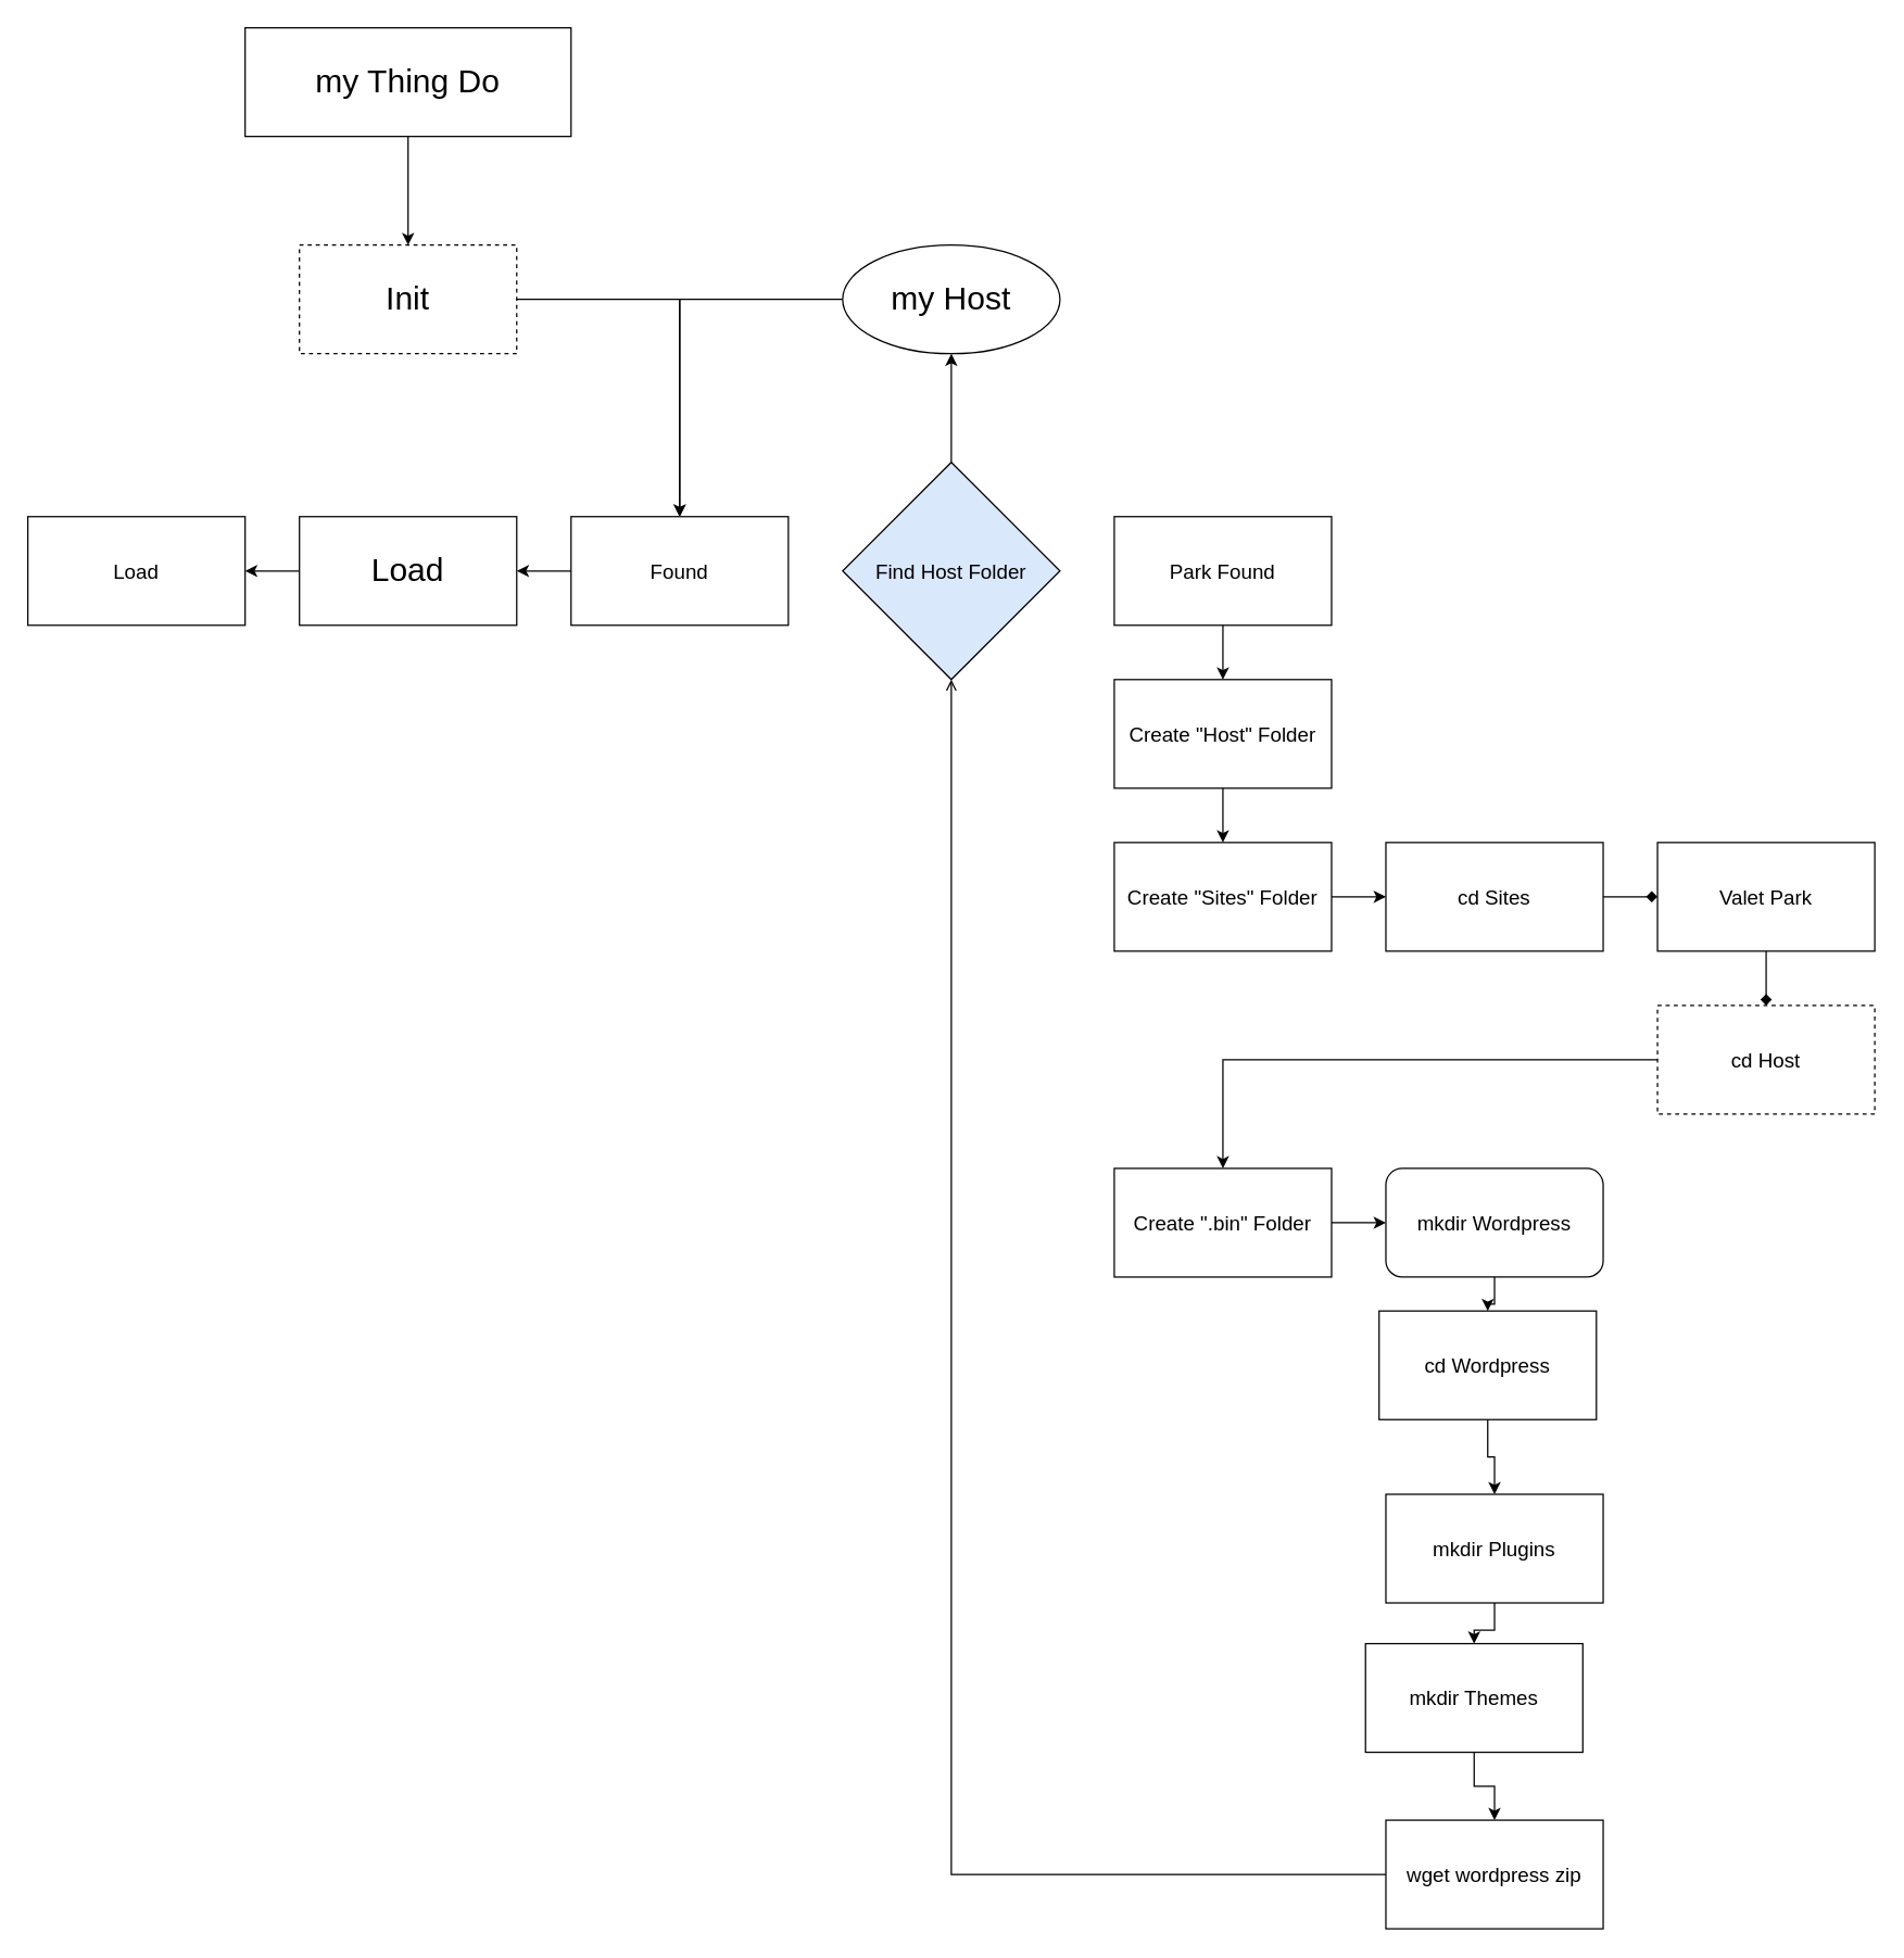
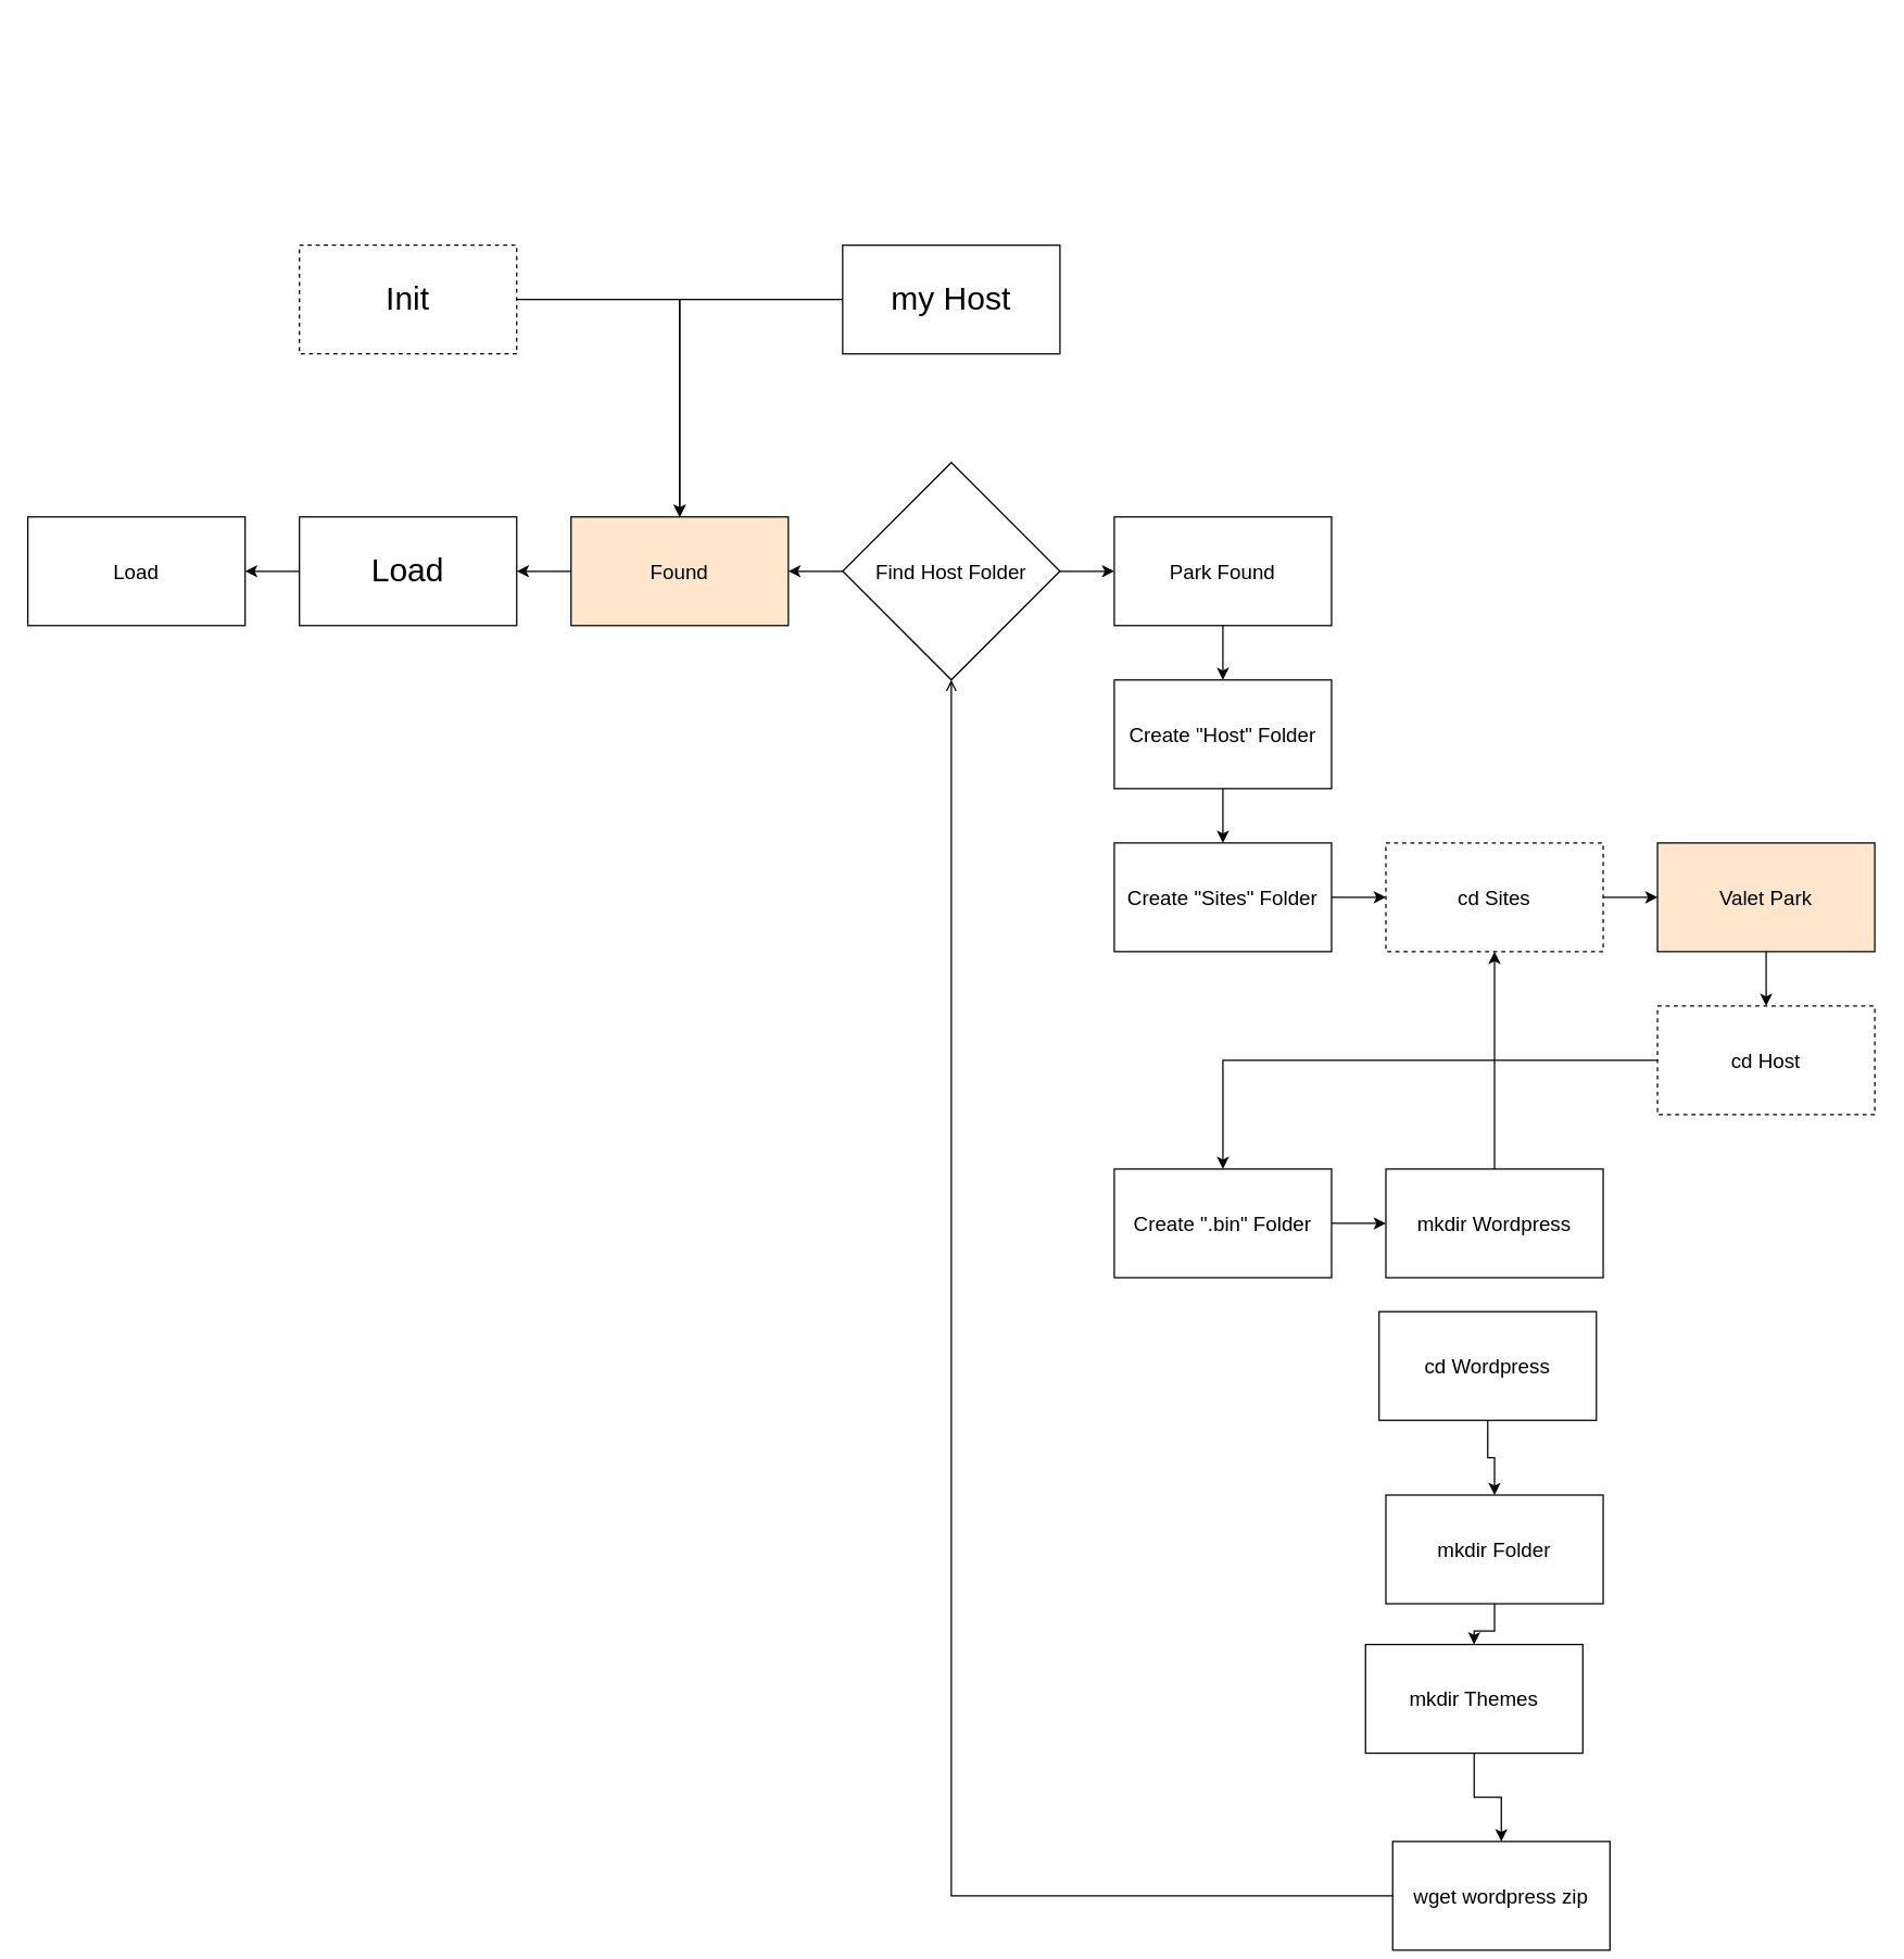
- <mxCell id="3" value="&lt;font style=&quot;font-size: 24px;&quot;&gt;my Thing Do&lt;/font&gt;" style="rounded=0;whiteSpace=wrap;html=1;" vertex="1" parent="1"><mxGeometry x="180" y="20" width="240" height="80" as="geometry" /></mxCell>
- <mxCell id="2" value="" style="edgeStyle=orthogonalEdgeStyle;rounded=0;orthogonalLoop=1;jettySize=auto;html=1;" edge="1" parent="1" source="3" target="5"><mxGeometry relative="1" as="geometry" /></mxCell>
- <mxCell id="7" value="&lt;font style=&quot;font-size: 24px;&quot;&gt;my Host&lt;/font&gt;" style="ellipse;whiteSpace=wrap;html=1;" vertex="1" parent="1"><mxGeometry x="620" y="180" width="160" height="80" as="geometry" /></mxCell>
+ <mxCell id="7" value="&lt;font style=&quot;font-size: 24px;&quot;&gt;my Host&lt;/font&gt;" style="whiteSpace=wrap;html=1;rounded=0;" vertex="1" parent="1"><mxGeometry x="620" y="180" width="160" height="80" as="geometry" /></mxCell>
- <mxCell id="8" value="" style="edgeStyle=orthogonalEdgeStyle;rounded=0;orthogonalLoop=1;jettySize=auto;html=1;" edge="1" parent="1" source="10" target="7"><mxGeometry relative="1" as="geometry" /></mxCell>
+ <mxCell id="8" value="" style="edgeStyle=orthogonalEdgeStyle;rounded=0;orthogonalLoop=1;jettySize=auto;html=1;" edge="1" parent="1" source="10" target="12"><mxGeometry relative="1" as="geometry" /></mxCell>
- <mxCell id="12" value="Found" style="whiteSpace=wrap;html=1;rounded=0;fontSize=15;" vertex="1" parent="1"><mxGeometry x="420" y="380" width="160" height="80" as="geometry" /></mxCell>
+ <mxCell id="12" value="Found" style="whiteSpace=wrap;html=1;rounded=0;fontSize=15;fillColor=#ffe6cc;" vertex="1" parent="1"><mxGeometry x="420" y="380" width="160" height="80" as="geometry" /></mxCell>
- <mxCell id="10" value="Find Host Folder" style="rhombus;whiteSpace=wrap;html=1;rounded=0;fontSize=15;fillColor=#dae8fc;" vertex="1" parent="1"><mxGeometry x="620" y="340" width="160" height="160" as="geometry" /></mxCell>
+ <mxCell id="10" value="Find Host Folder" style="rhombus;whiteSpace=wrap;html=1;rounded=0;fontSize=15;" vertex="1" parent="1"><mxGeometry x="620" y="340" width="160" height="160" as="geometry" /></mxCell>
+ <mxCell id="9" value="" style="edgeStyle=orthogonalEdgeStyle;rounded=0;orthogonalLoop=1;jettySize=auto;html=1;" edge="1" parent="1" source="10" target="14"><mxGeometry relative="1" as="geometry" /></mxCell>
- <mxCell id="24" value="cd Sites" style="whiteSpace=wrap;html=1;rounded=0;fontSize=15;" vertex="1" parent="1"><mxGeometry x="1020" y="620" width="160" height="80" as="geometry" /></mxCell>
+ <mxCell id="24" value="cd Sites" style="whiteSpace=wrap;html=1;rounded=0;fontSize=15;dashed=1;" vertex="1" parent="1"><mxGeometry x="1020" y="620" width="160" height="80" as="geometry" /></mxCell>
- <mxCell id="23" value="" style="edgeStyle=orthogonalEdgeStyle;rounded=0;orthogonalLoop=1;jettySize=auto;html=1;endArrow=diamond;" edge="1" parent="1" source="24" target="26"><mxGeometry relative="1" as="geometry" /></mxCell>
+ <mxCell id="23" value="" style="edgeStyle=orthogonalEdgeStyle;rounded=0;orthogonalLoop=1;jettySize=auto;html=1;" edge="1" parent="1" source="24" target="26"><mxGeometry relative="1" as="geometry" /></mxCell>
- <mxCell id="26" value="Valet Park" style="whiteSpace=wrap;html=1;rounded=0;fontSize=15;" vertex="1" parent="1"><mxGeometry x="1220" y="620" width="160" height="80" as="geometry" /></mxCell>
+ <mxCell id="26" value="Valet Park" style="whiteSpace=wrap;html=1;rounded=0;fontSize=15;fillColor=#ffe6cc;" vertex="1" parent="1"><mxGeometry x="1220" y="620" width="160" height="80" as="geometry" /></mxCell>
- <mxCell id="25" value="" style="edgeStyle=orthogonalEdgeStyle;rounded=0;orthogonalLoop=1;jettySize=auto;html=1;endArrow=diamond;" edge="1" parent="1" source="26" target="28"><mxGeometry relative="1" as="geometry" /></mxCell>
+ <mxCell id="25" value="" style="edgeStyle=orthogonalEdgeStyle;rounded=0;orthogonalLoop=1;jettySize=auto;html=1;" edge="1" parent="1" source="26" target="28"><mxGeometry relative="1" as="geometry" /></mxCell>
- <mxCell id="30" value="mkdir Wordpress" style="whiteSpace=wrap;html=1;fontSize=15;rounded=1;" vertex="1" parent="1"><mxGeometry x="1020" y="860" width="160" height="80" as="geometry" /></mxCell>
+ <mxCell id="30" value="mkdir Wordpress" style="whiteSpace=wrap;html=1;rounded=0;fontSize=15;" vertex="1" parent="1"><mxGeometry x="1020" y="860" width="160" height="80" as="geometry" /></mxCell>
- <mxCell id="29" value="" style="edgeStyle=orthogonalEdgeStyle;rounded=0;orthogonalLoop=1;jettySize=auto;html=1;" edge="1" parent="1" source="30" target="32"><mxGeometry relative="1" as="geometry" /></mxCell>
+ <mxCell id="29" value="" style="edgeStyle=orthogonalEdgeStyle;rounded=0;orthogonalLoop=1;jettySize=auto;html=1;" edge="1" parent="1" source="30" target="24"><mxGeometry relative="1" as="geometry" /></mxCell>
- <mxCell id="34" value="mkdir Plugins" style="whiteSpace=wrap;html=1;rounded=0;fontSize=15;" vertex="1" parent="1"><mxGeometry x="1020" y="1100" width="160" height="80" as="geometry" /></mxCell>
+ <mxCell id="34" value="mkdir Folder" style="whiteSpace=wrap;html=1;rounded=0;fontSize=15;" vertex="1" parent="1"><mxGeometry x="1020" y="1100" width="160" height="80" as="geometry" /></mxCell>
- <mxCell id="38" value="wget wordpress zip" style="whiteSpace=wrap;html=1;rounded=0;fontSize=15;" vertex="1" parent="1"><mxGeometry x="1020" y="1340" width="160" height="80" as="geometry" /></mxCell>
+ <mxCell id="38" value="wget wordpress zip" style="whiteSpace=wrap;html=1;rounded=0;fontSize=15;" vertex="1" parent="1"><mxGeometry x="1025" y="1355" width="160" height="80" as="geometry" /></mxCell>
